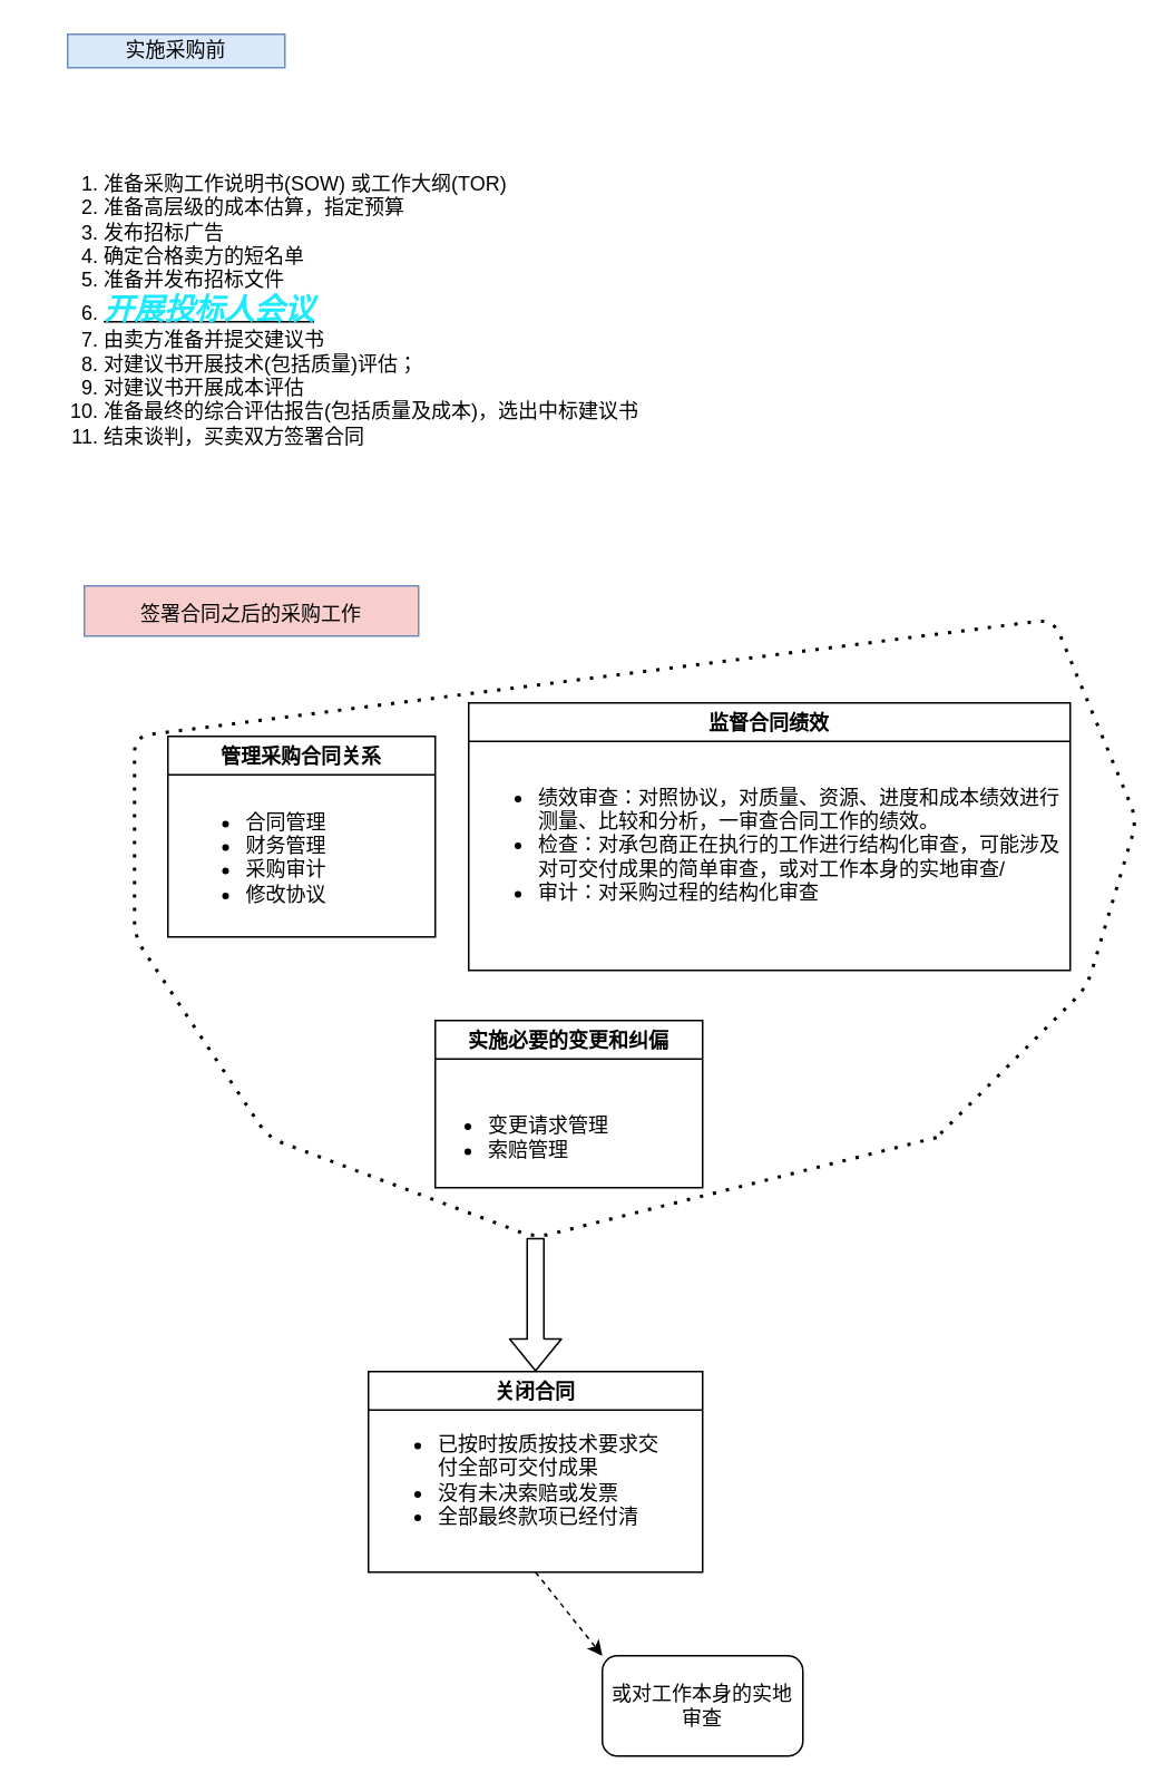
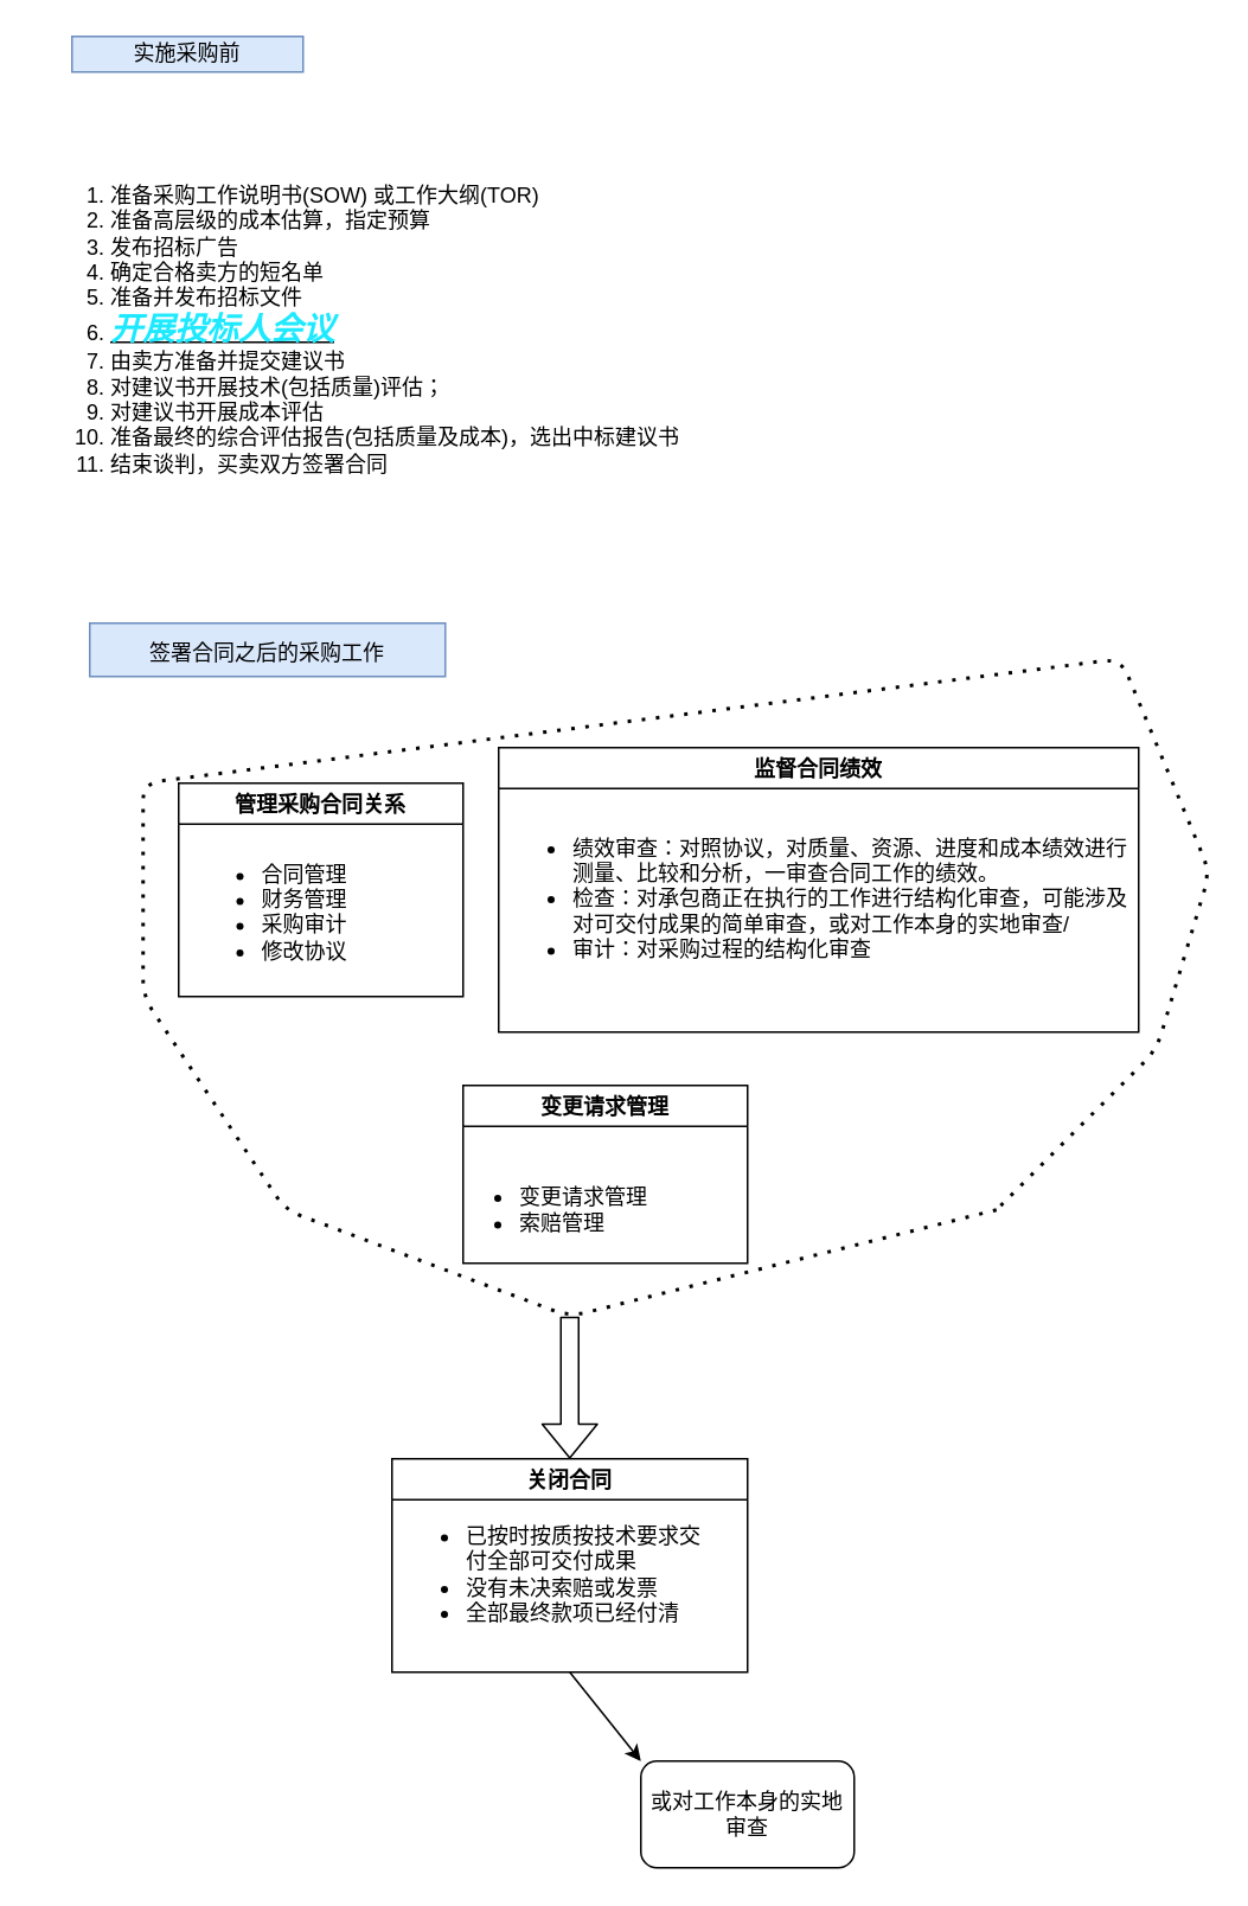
- <mxCell id="4" value="&lt;font color=&quot;#000000&quot; style=&quot;font-size: 12px&quot;&gt;签署合同之后的采购工作&lt;/font&gt;" style="rounded=0;whiteSpace=wrap;html=1;fontSize=18;fillColor=#f8cecc;strokeColor=#6c8ebf;" vertex="1" parent="1"><mxGeometry x="50" y="350" width="200" height="30" as="geometry" /></mxCell>
+ <mxCell id="4" value="&lt;font color=&quot;#000000&quot; style=&quot;font-size: 12px&quot;&gt;签署合同之后的采购工作&lt;/font&gt;" style="rounded=0;whiteSpace=wrap;html=1;fontSize=18;fillColor=#dae8fc;strokeColor=#6c8ebf;" vertex="1" parent="1"><mxGeometry x="50" y="350" width="200" height="30" as="geometry" /></mxCell>
- <mxCell id="9" value="实施必要的变更和纠偏" style="swimlane;fontSize=12;fontColor=#000000;" vertex="1" parent="1"><mxGeometry x="260" y="610" width="160" height="100" as="geometry" /></mxCell>
+ <mxCell id="9" value="变更请求管理" style="swimlane;fontSize=12;fontColor=#000000;" vertex="1" parent="1"><mxGeometry x="260" y="610" width="160" height="100" as="geometry" /></mxCell>
- <mxCell id="11" style="edgeStyle=none;html=1;exitX=0.5;exitY=1;exitDx=0;exitDy=0;entryX=0;entryY=0;entryDx=0;entryDy=0;fontSize=12;fontColor=#000000;dashed=1;" edge="1" parent="1" source="12" target="16"><mxGeometry relative="1" as="geometry" /></mxCell>
+ <mxCell id="11" style="edgeStyle=none;html=1;exitX=0.5;exitY=1;exitDx=0;exitDy=0;entryX=0;entryY=0;entryDx=0;entryDy=0;fontSize=12;fontColor=#000000;" edge="1" parent="1" source="12" target="16"><mxGeometry relative="1" as="geometry" /></mxCell>
